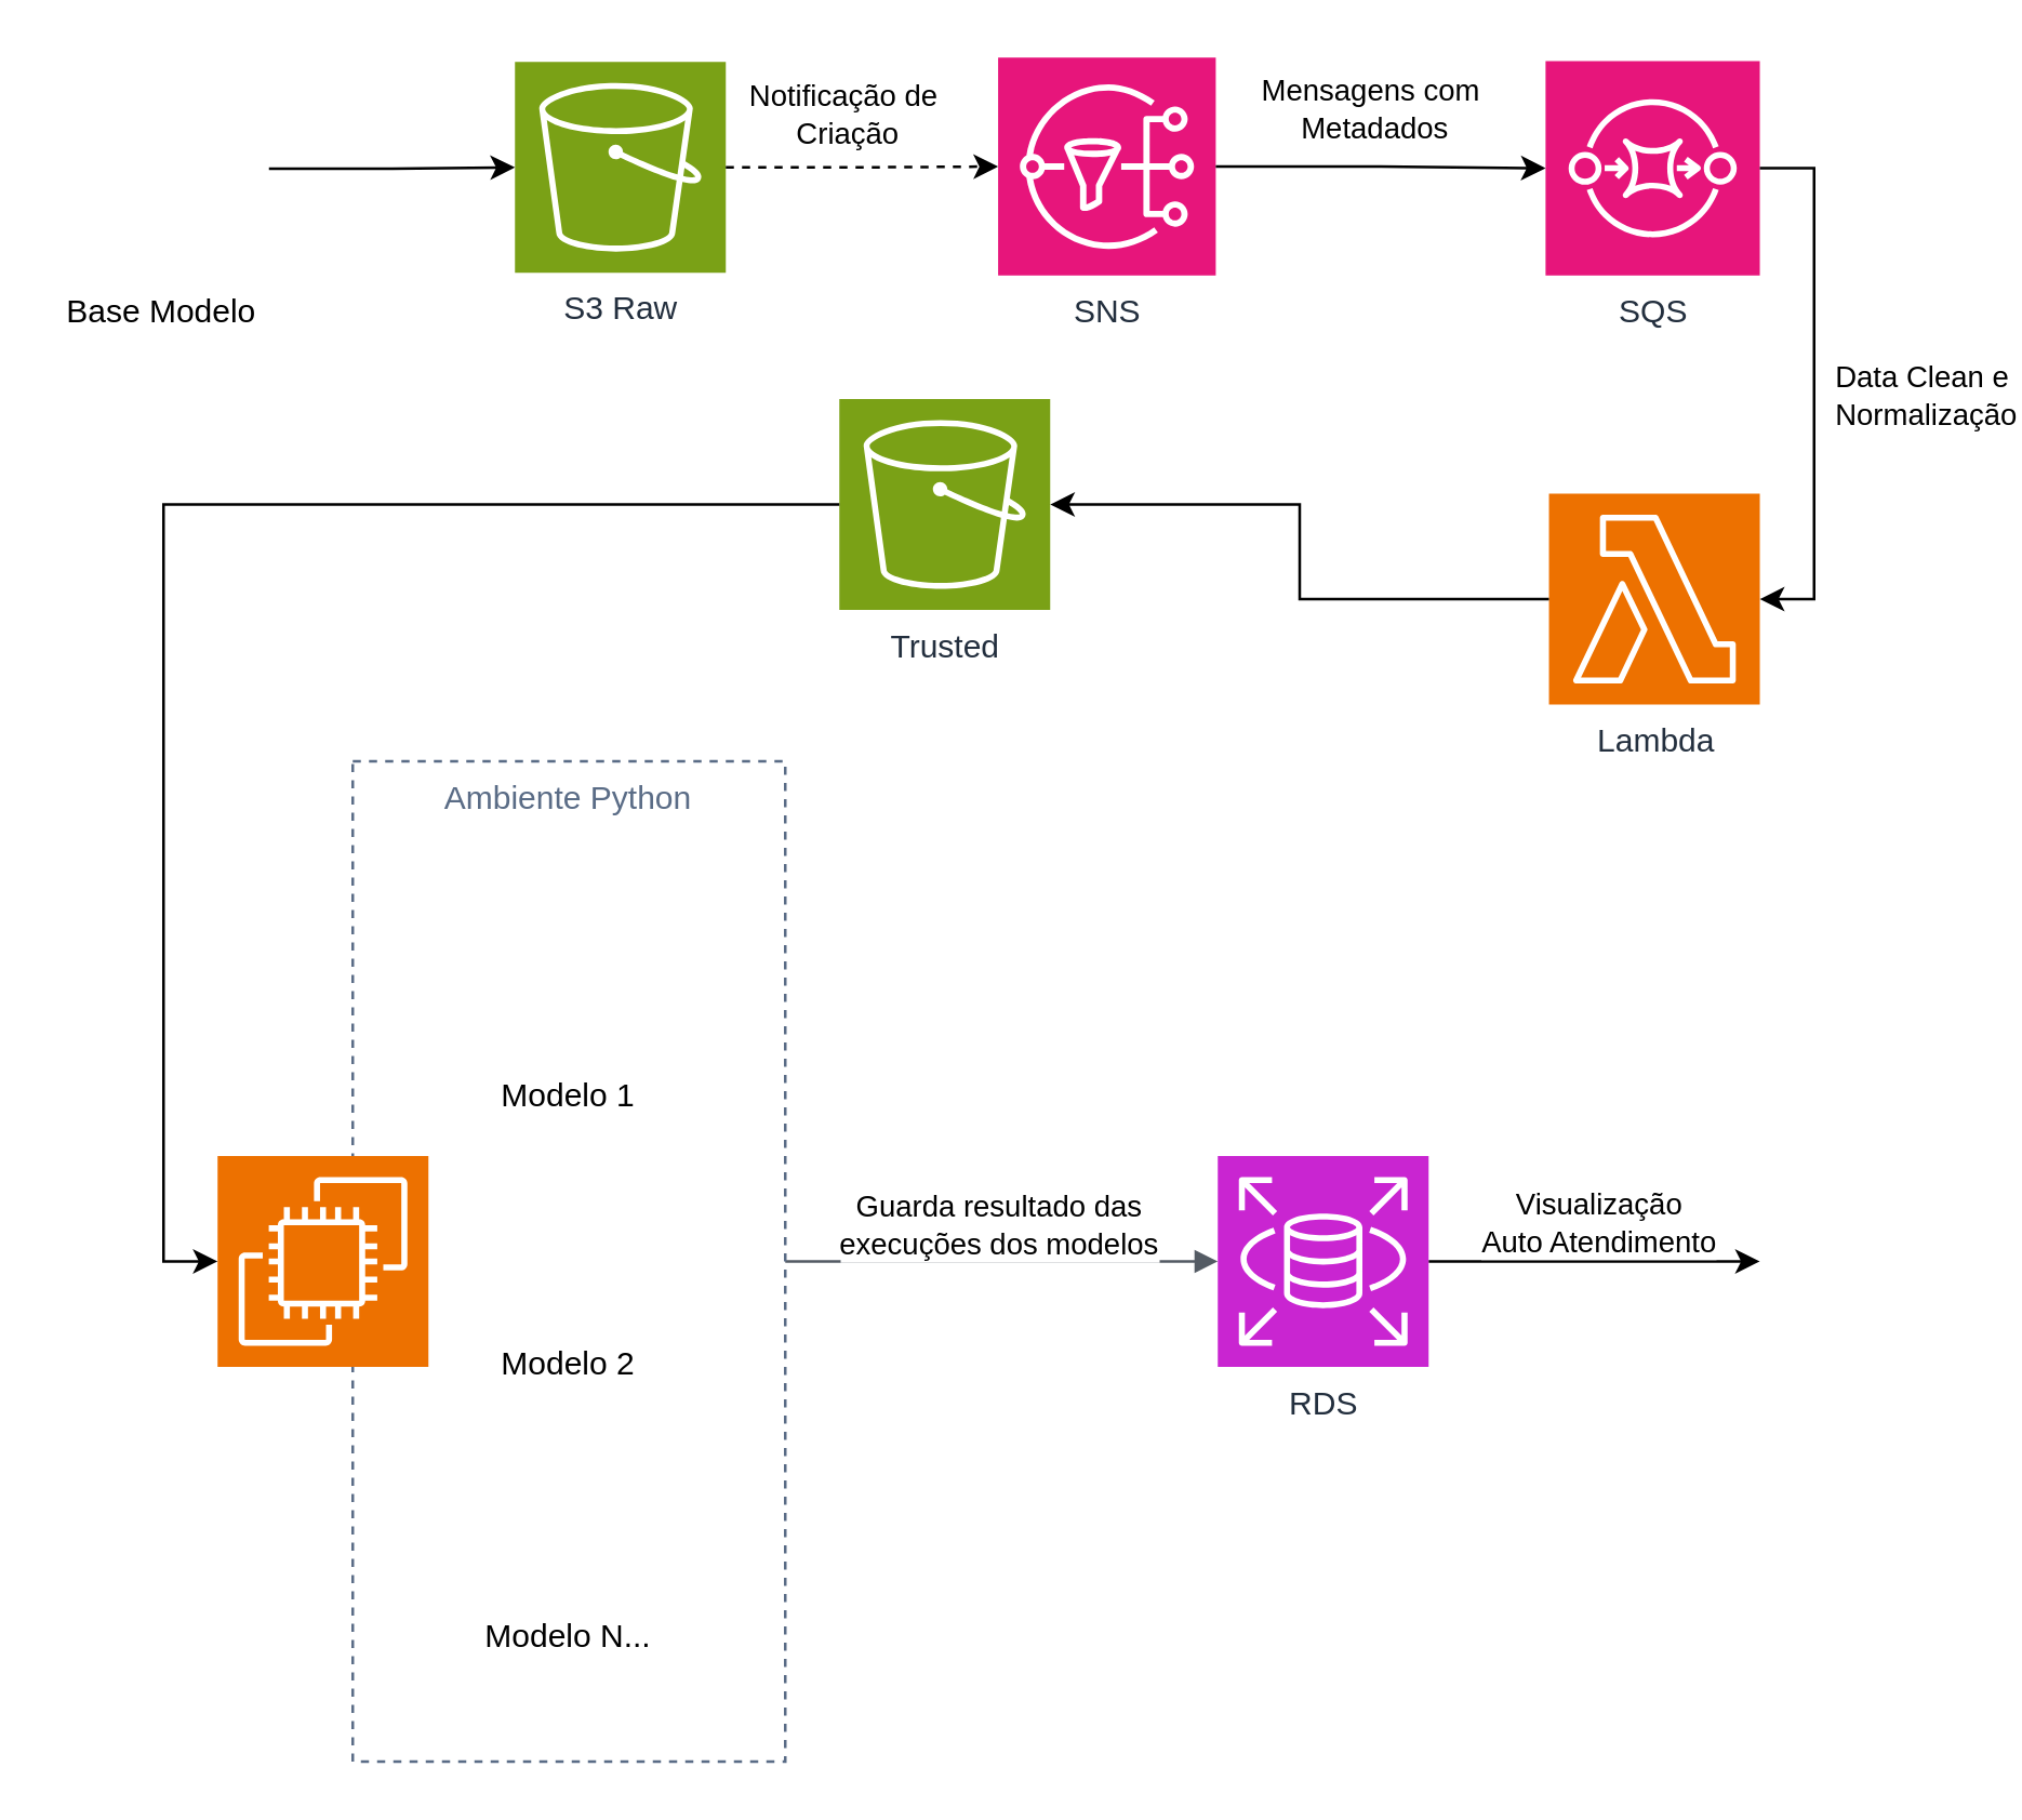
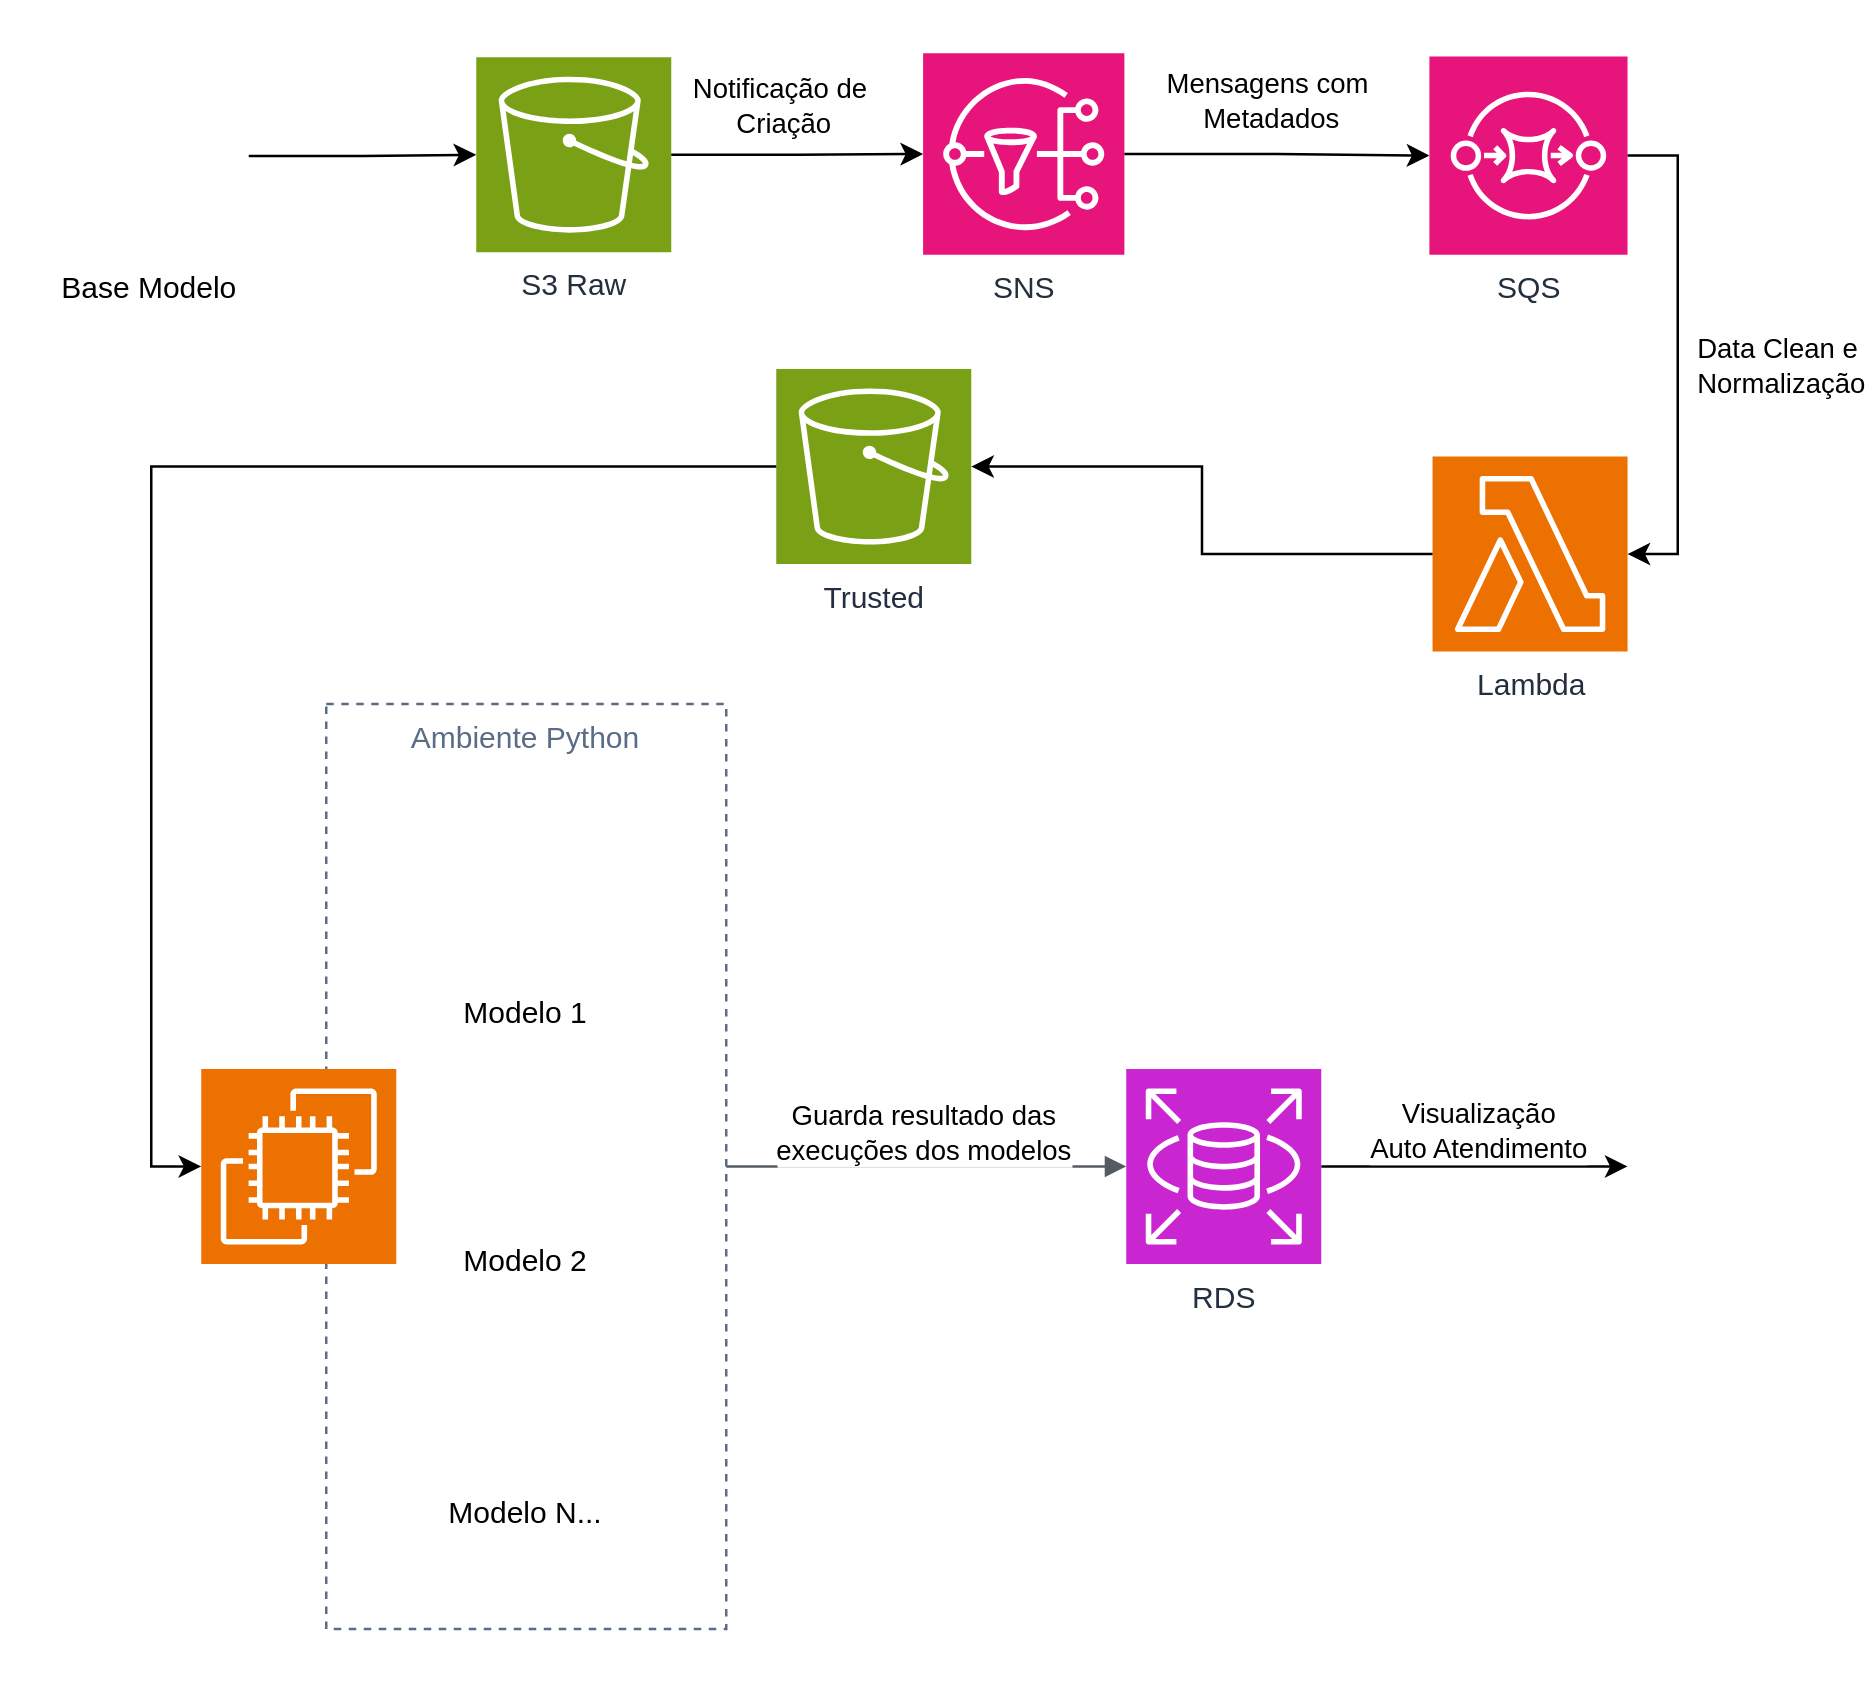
- <mxCell id="23" style="edgeStyle=orthogonalEdgeStyle;rounded=0;orthogonalLoop=1;jettySize=auto;html=1;exitX=1;exitY=0.5;exitDx=0;exitDy=0;exitPerimeter=0;entryX=0;entryY=0.5;entryDx=0;entryDy=0;entryPerimeter=0;dashed=1;" edge="1" parent="1" source="3" target="19"><mxGeometry relative="1" as="geometry" /></mxCell>
+ <mxCell id="23" style="edgeStyle=orthogonalEdgeStyle;rounded=0;orthogonalLoop=1;jettySize=auto;html=1;exitX=1;exitY=0.5;exitDx=0;exitDy=0;exitPerimeter=0;entryX=0;entryY=0.5;entryDx=0;entryDy=0;entryPerimeter=0;" edge="1" parent="1" source="3" target="19"><mxGeometry relative="1" as="geometry" /></mxCell>
